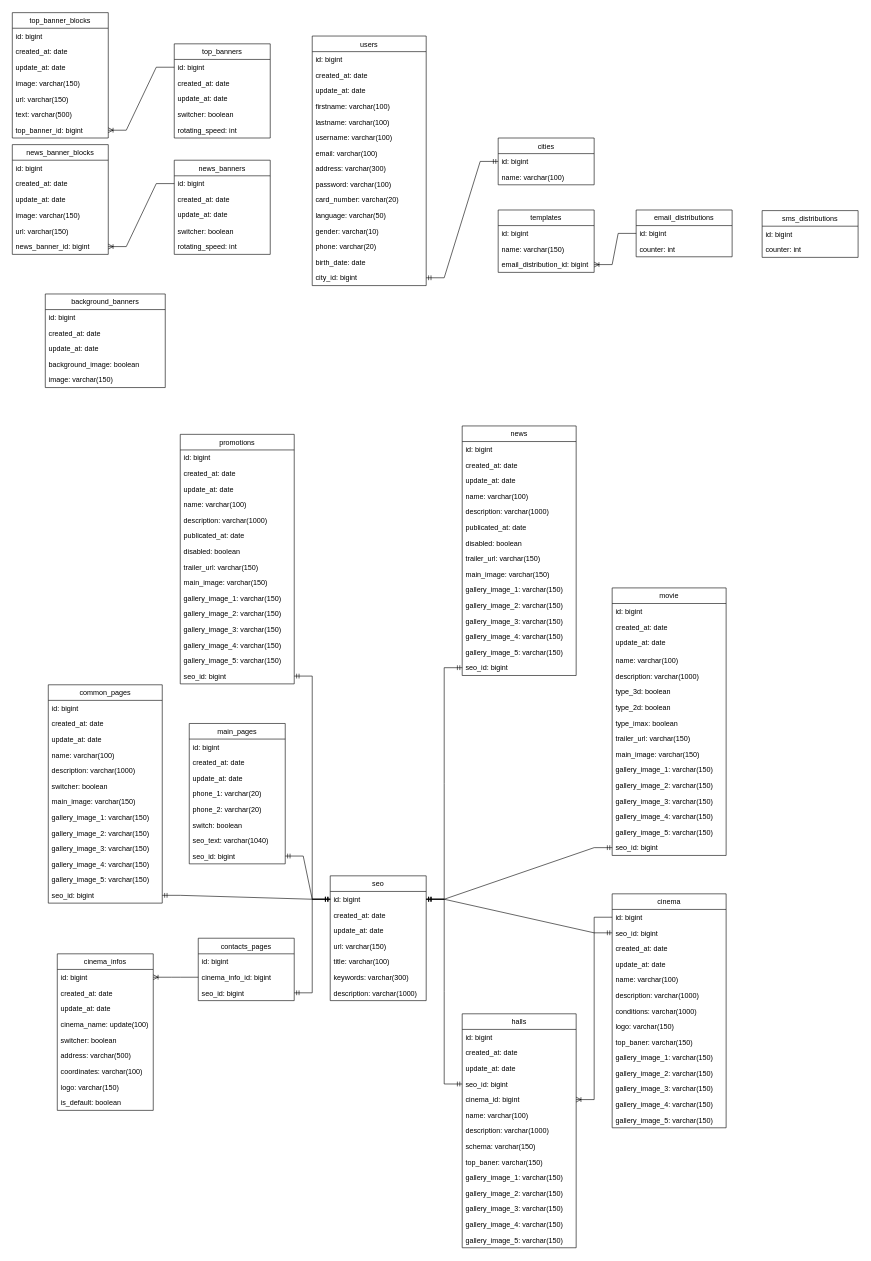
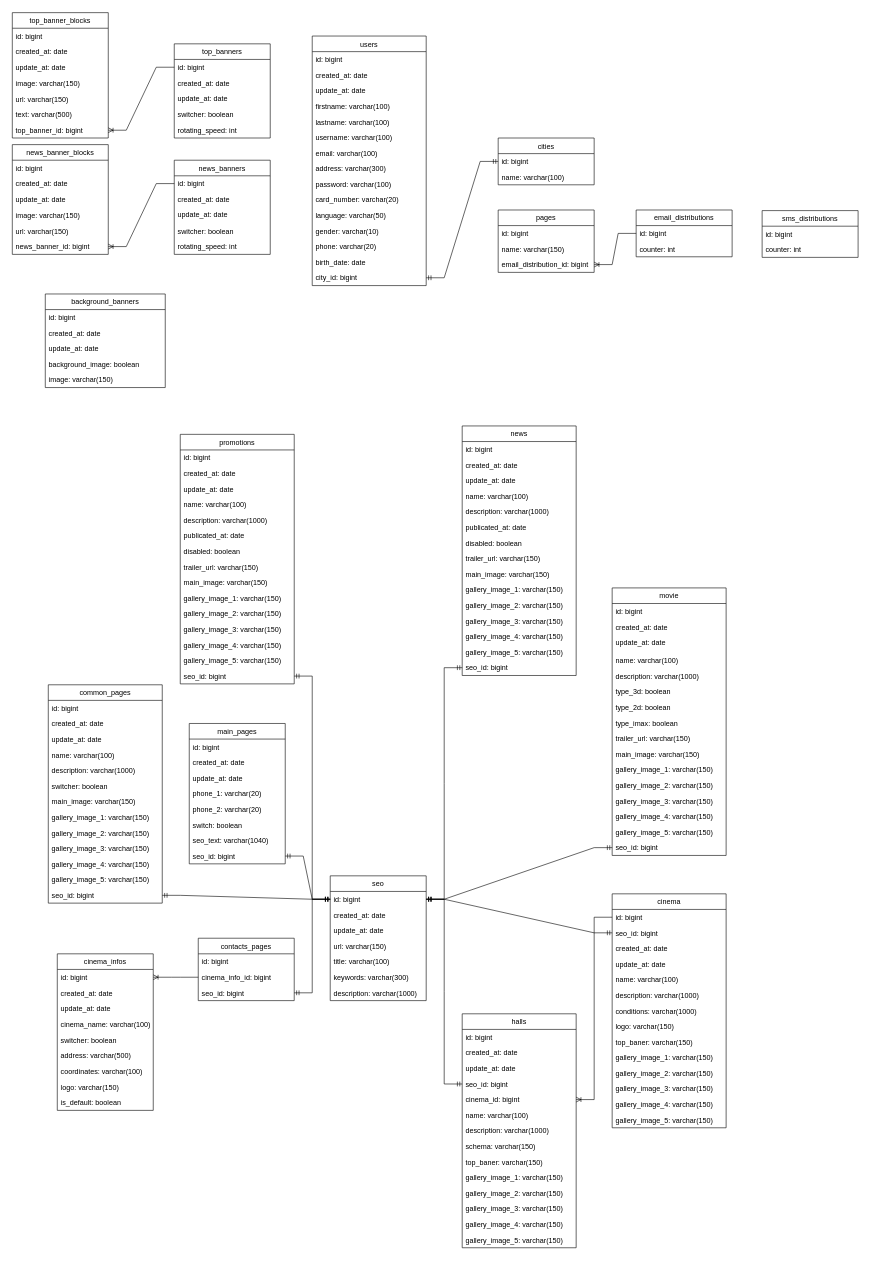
- <mxCell id="197" value="templates" style="swimlane;fontStyle=0;childLayout=stackLayout;horizontal=1;startSize=26;fillColor=none;horizontalStack=0;resizeParent=1;resizeParentMax=0;resizeLast=0;collapsible=1;marginBottom=0;" parent="1" vertex="1"><mxGeometry x="830" y="349" width="160" height="104" as="geometry" /></mxCell>
+ <mxCell id="197" value="pages" style="swimlane;fontStyle=0;childLayout=stackLayout;horizontal=1;startSize=26;fillColor=none;horizontalStack=0;resizeParent=1;resizeParentMax=0;resizeLast=0;collapsible=1;marginBottom=0;" parent="1" vertex="1"><mxGeometry x="830" y="349" width="160" height="104" as="geometry" /></mxCell>
- <mxCell id="136" value="cinema_name: update(100)" style="text;strokeColor=none;fillColor=none;align=left;verticalAlign=top;spacingLeft=4;spacingRight=4;overflow=hidden;rotatable=0;points=[[0,0.5],[1,0.5]];portConstraint=eastwest;" parent="132" vertex="1"><mxGeometry y="105" width="160" height="26" as="geometry" /></mxCell>
+ <mxCell id="136" value="cinema_name: varchar(100)" style="text;strokeColor=none;fillColor=none;align=left;verticalAlign=top;spacingLeft=4;spacingRight=4;overflow=hidden;rotatable=0;points=[[0,0.5],[1,0.5]];portConstraint=eastwest;" parent="132" vertex="1"><mxGeometry y="105" width="160" height="26" as="geometry" /></mxCell>
